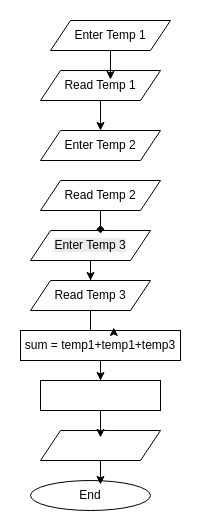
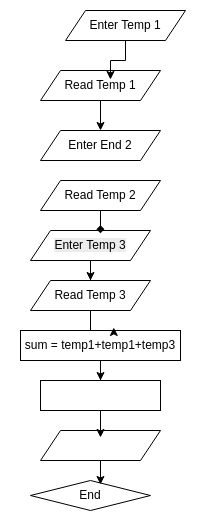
- <mxCell id="5" value="Enter Temp 1" style="shape=parallelogram;perimeter=parallelogramPerimeter;whiteSpace=wrap;html=1;fixedSize=1;" parent="1" vertex="1"><mxGeometry x="50" y="20" width="120" height="30" as="geometry" /></mxCell>
+ <mxCell id="5" value="Enter Temp 1" style="shape=parallelogram;perimeter=parallelogramPerimeter;whiteSpace=wrap;html=1;fixedSize=1;" parent="1" vertex="1"><mxGeometry x="65" y="10" width="120" height="30" as="geometry" /></mxCell>
- <mxCell id="9" value="Enter Temp 2" style="shape=parallelogram;perimeter=parallelogramPerimeter;whiteSpace=wrap;html=1;fixedSize=1;" parent="1" vertex="1"><mxGeometry x="40" y="130" width="120" height="30" as="geometry" /></mxCell>
+ <mxCell id="9" value="Enter End 2" style="shape=parallelogram;perimeter=parallelogramPerimeter;whiteSpace=wrap;html=1;fixedSize=1;" parent="1" vertex="1"><mxGeometry x="40" y="130" width="120" height="30" as="geometry" /></mxCell>
- <mxCell id="2" value="End" style="ellipse;whiteSpace=wrap;html=1;" parent="1" vertex="1"><mxGeometry x="30" y="480" width="120" height="30" as="geometry" /></mxCell>
+ <mxCell id="2" value="End" style="rhombus;whiteSpace=wrap;html=1;" parent="1" vertex="1"><mxGeometry x="30" y="480" width="120" height="30" as="geometry" /></mxCell>
